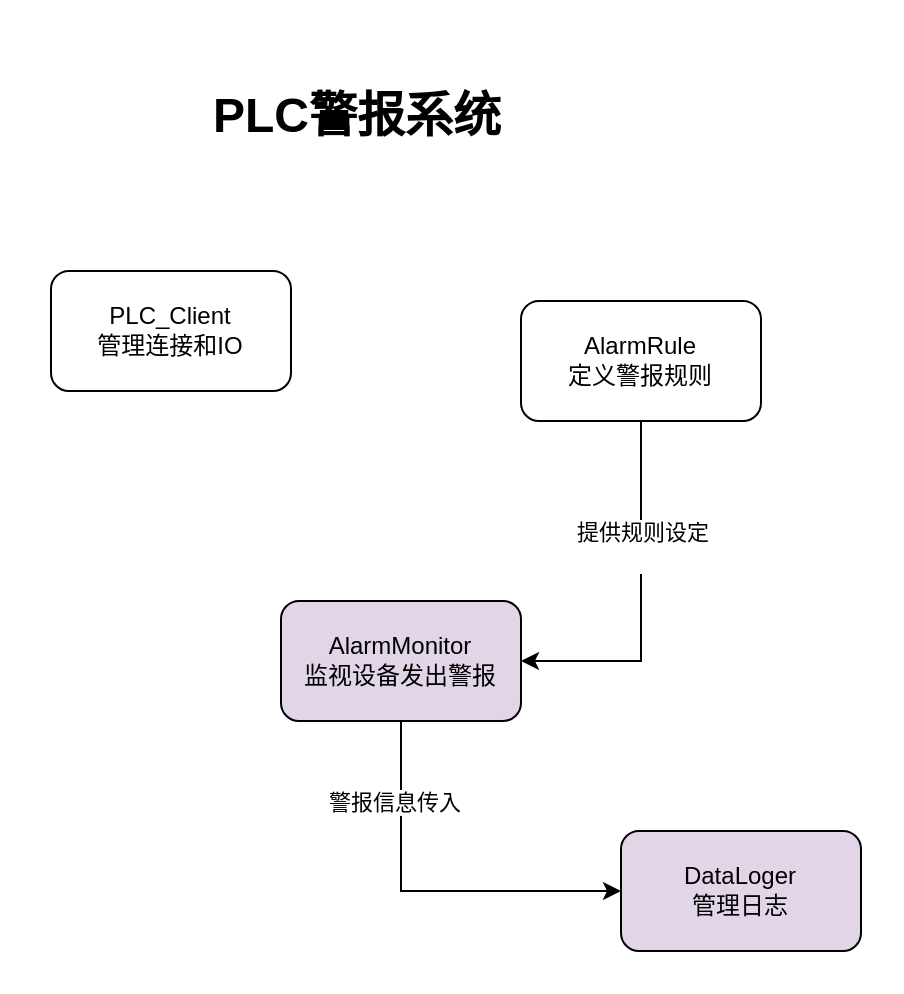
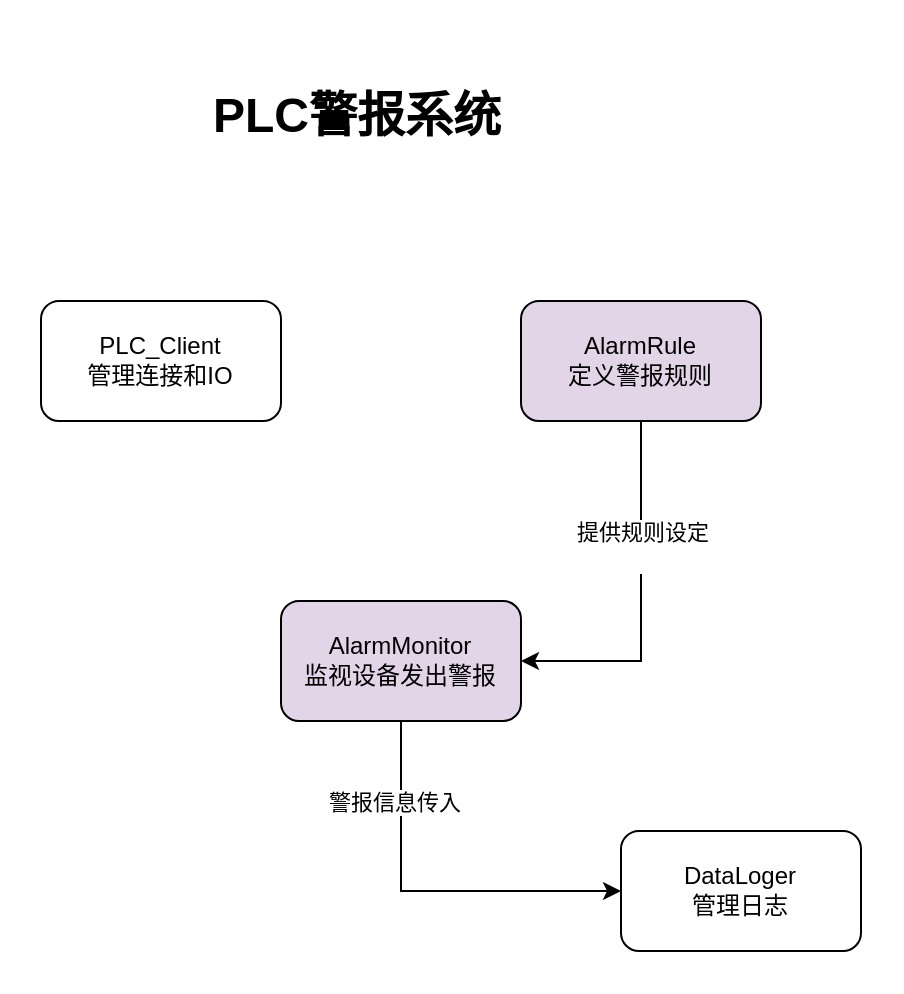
- <mxCell id="2" value="PLC_Client&lt;div&gt;管理连接和IO&lt;/div&gt;" style="rounded=1;whiteSpace=wrap;html=1;" vertex="1" parent="1"><mxGeometry x="25" y="135" width="120" height="60" as="geometry" /></mxCell>
+ <mxCell id="2" value="PLC_Client&lt;div&gt;管理连接和IO&lt;/div&gt;" style="rounded=1;whiteSpace=wrap;html=1;" vertex="1" parent="1"><mxGeometry x="20" y="150" width="120" height="60" as="geometry" /></mxCell>
- <mxCell id="9" value="AlarmRule&lt;div&gt;定义警报规则&lt;/div&gt;" style="rounded=1;whiteSpace=wrap;html=1;" vertex="1" parent="1"><mxGeometry x="260" y="150" width="120" height="60" as="geometry" /></mxCell>
+ <mxCell id="9" value="AlarmRule&lt;div&gt;定义警报规则&lt;/div&gt;" style="rounded=1;whiteSpace=wrap;html=1;fillColor=#e1d5e7;" vertex="1" parent="1"><mxGeometry x="260" y="150" width="120" height="60" as="geometry" /></mxCell>
- <mxCell id="3" value="DataLoger&lt;div&gt;管理日志&lt;/div&gt;" style="rounded=1;whiteSpace=wrap;html=1;fillColor=#e1d5e7;" vertex="1" parent="1"><mxGeometry x="310" y="415" width="120" height="60" as="geometry" /></mxCell>
+ <mxCell id="3" value="DataLoger&lt;div&gt;管理日志&lt;/div&gt;" style="rounded=1;whiteSpace=wrap;html=1;" vertex="1" parent="1"><mxGeometry x="310" y="415" width="120" height="60" as="geometry" /></mxCell>
